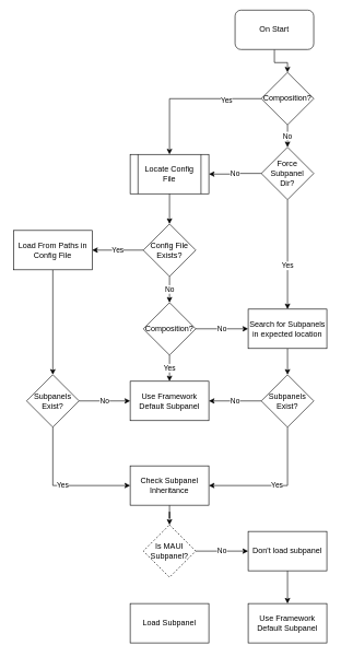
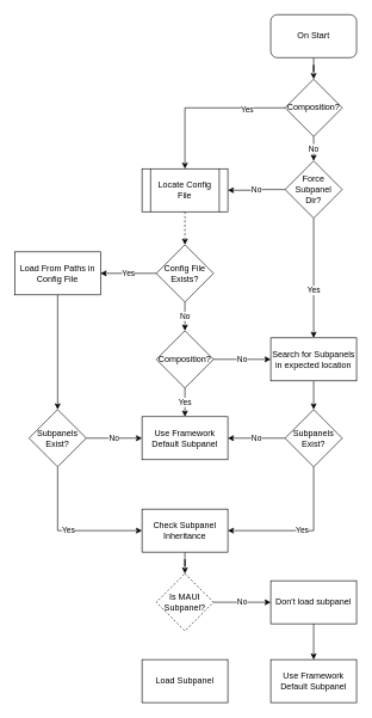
- <mxCell id="27" value="On Start" style="rounded=1;whiteSpace=wrap;html=1;" parent="1" vertex="1"><mxGeometry x="358" y="15" width="120" height="60" as="geometry" /></mxCell>
+ <mxCell id="27" value="On Start" style="rounded=1;whiteSpace=wrap;html=1;" parent="1" vertex="1"><mxGeometry x="378" y="20" width="120" height="60" as="geometry" /></mxCell>
- <mxCell id="10" style="edgeStyle=orthogonalEdgeStyle;rounded=0;orthogonalLoop=1;jettySize=auto;html=1;exitX=0.5;exitY=1;exitDx=0;exitDy=0;" parent="1" source="11" target="14" edge="1"><mxGeometry relative="1" as="geometry" /></mxCell>
+ <mxCell id="10" style="edgeStyle=orthogonalEdgeStyle;rounded=0;orthogonalLoop=1;jettySize=auto;html=1;exitX=0.5;exitY=1;exitDx=0;exitDy=0;dashed=1;" parent="1" source="11" target="14" edge="1"><mxGeometry relative="1" as="geometry" /></mxCell>
